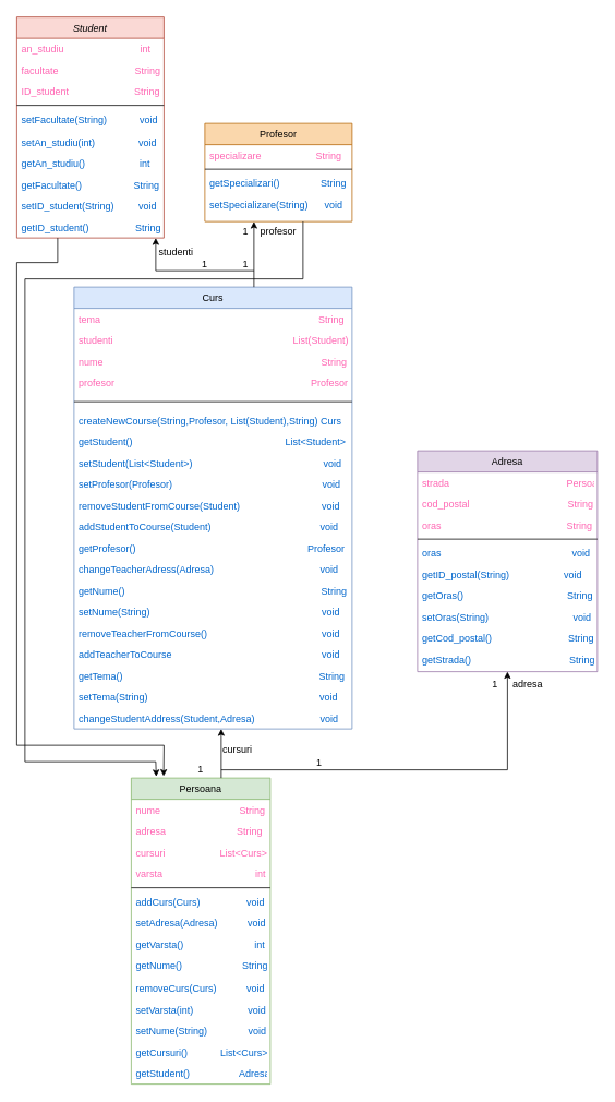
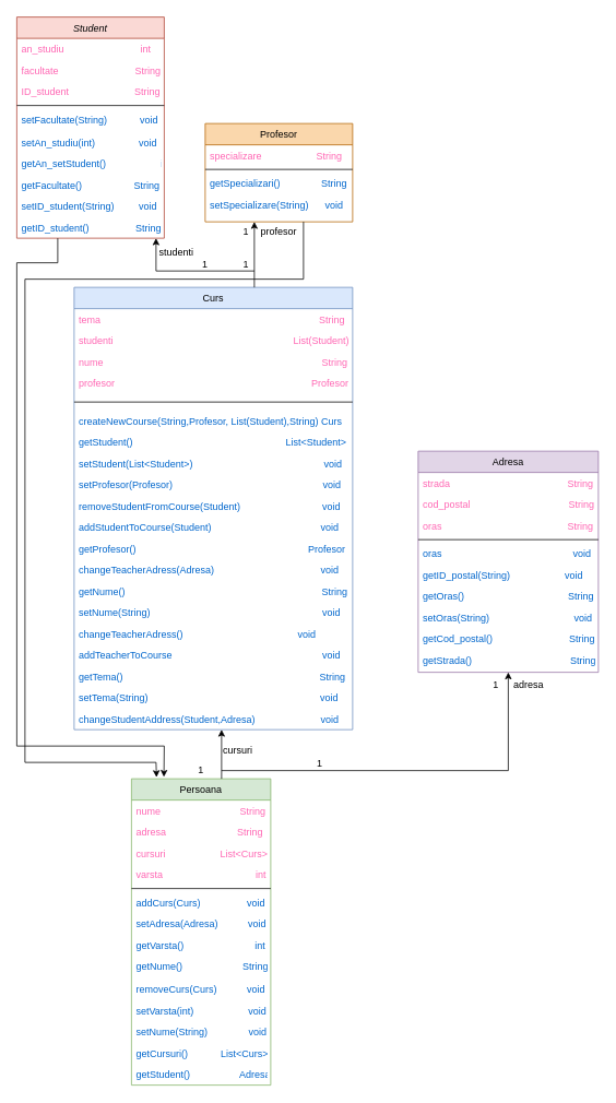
- <mxCell id="9" value="getAn_studiu()                    int" style="text;align=left;verticalAlign=top;spacingLeft=4;spacingRight=4;overflow=hidden;rotatable=0;points=[[0,0.5],[1,0.5]];portConstraint=eastwest;fontColor=#0066CC;" vertex="1" parent="2"><mxGeometry y="166" width="180" height="26" as="geometry" /></mxCell>
+ <mxCell id="9" value="getAn_setStudent()                    int" style="text;align=left;verticalAlign=top;spacingLeft=4;spacingRight=4;overflow=hidden;rotatable=0;points=[[0,0.5],[1,0.5]];portConstraint=eastwest;fontColor=#0066CC;" vertex="1" parent="2"><mxGeometry y="166" width="180" height="26" as="geometry" /></mxCell>
- <mxCell id="35" value="strada                                           Persoana&#10;                                &#10;" style="text;align=left;verticalAlign=top;spacingLeft=4;spacingRight=4;overflow=hidden;rotatable=0;points=[[0,0.5],[1,0.5]];portConstraint=eastwest;fontColor=#FF66B3;" parent="34" vertex="1"><mxGeometry y="26" width="220" height="26" as="geometry" /></mxCell>
+ <mxCell id="35" value="strada                                           String&#10;                                &#10;" style="text;align=left;verticalAlign=top;spacingLeft=4;spacingRight=4;overflow=hidden;rotatable=0;points=[[0,0.5],[1,0.5]];portConstraint=eastwest;fontColor=#FF66B3;" parent="34" vertex="1"><mxGeometry y="26" width="220" height="26" as="geometry" /></mxCell>
- <mxCell id="29" value="removeTeacherFromCourse()                                          void" style="text;align=left;verticalAlign=top;spacingLeft=4;spacingRight=4;overflow=hidden;rotatable=0;points=[[0,0.5],[1,0.5]];portConstraint=eastwest;rounded=0;shadow=0;html=0;fontColor=#0066CC;" vertex="1" parent="13"><mxGeometry y="410" width="340" height="26" as="geometry" /></mxCell>
+ <mxCell id="29" value="changeTeacherAdress()                                          void" style="text;align=left;verticalAlign=top;spacingLeft=4;spacingRight=4;overflow=hidden;rotatable=0;points=[[0,0.5],[1,0.5]];portConstraint=eastwest;rounded=0;shadow=0;html=0;fontColor=#0066CC;" vertex="1" parent="13"><mxGeometry y="410" width="340" height="26" as="geometry" /></mxCell>
